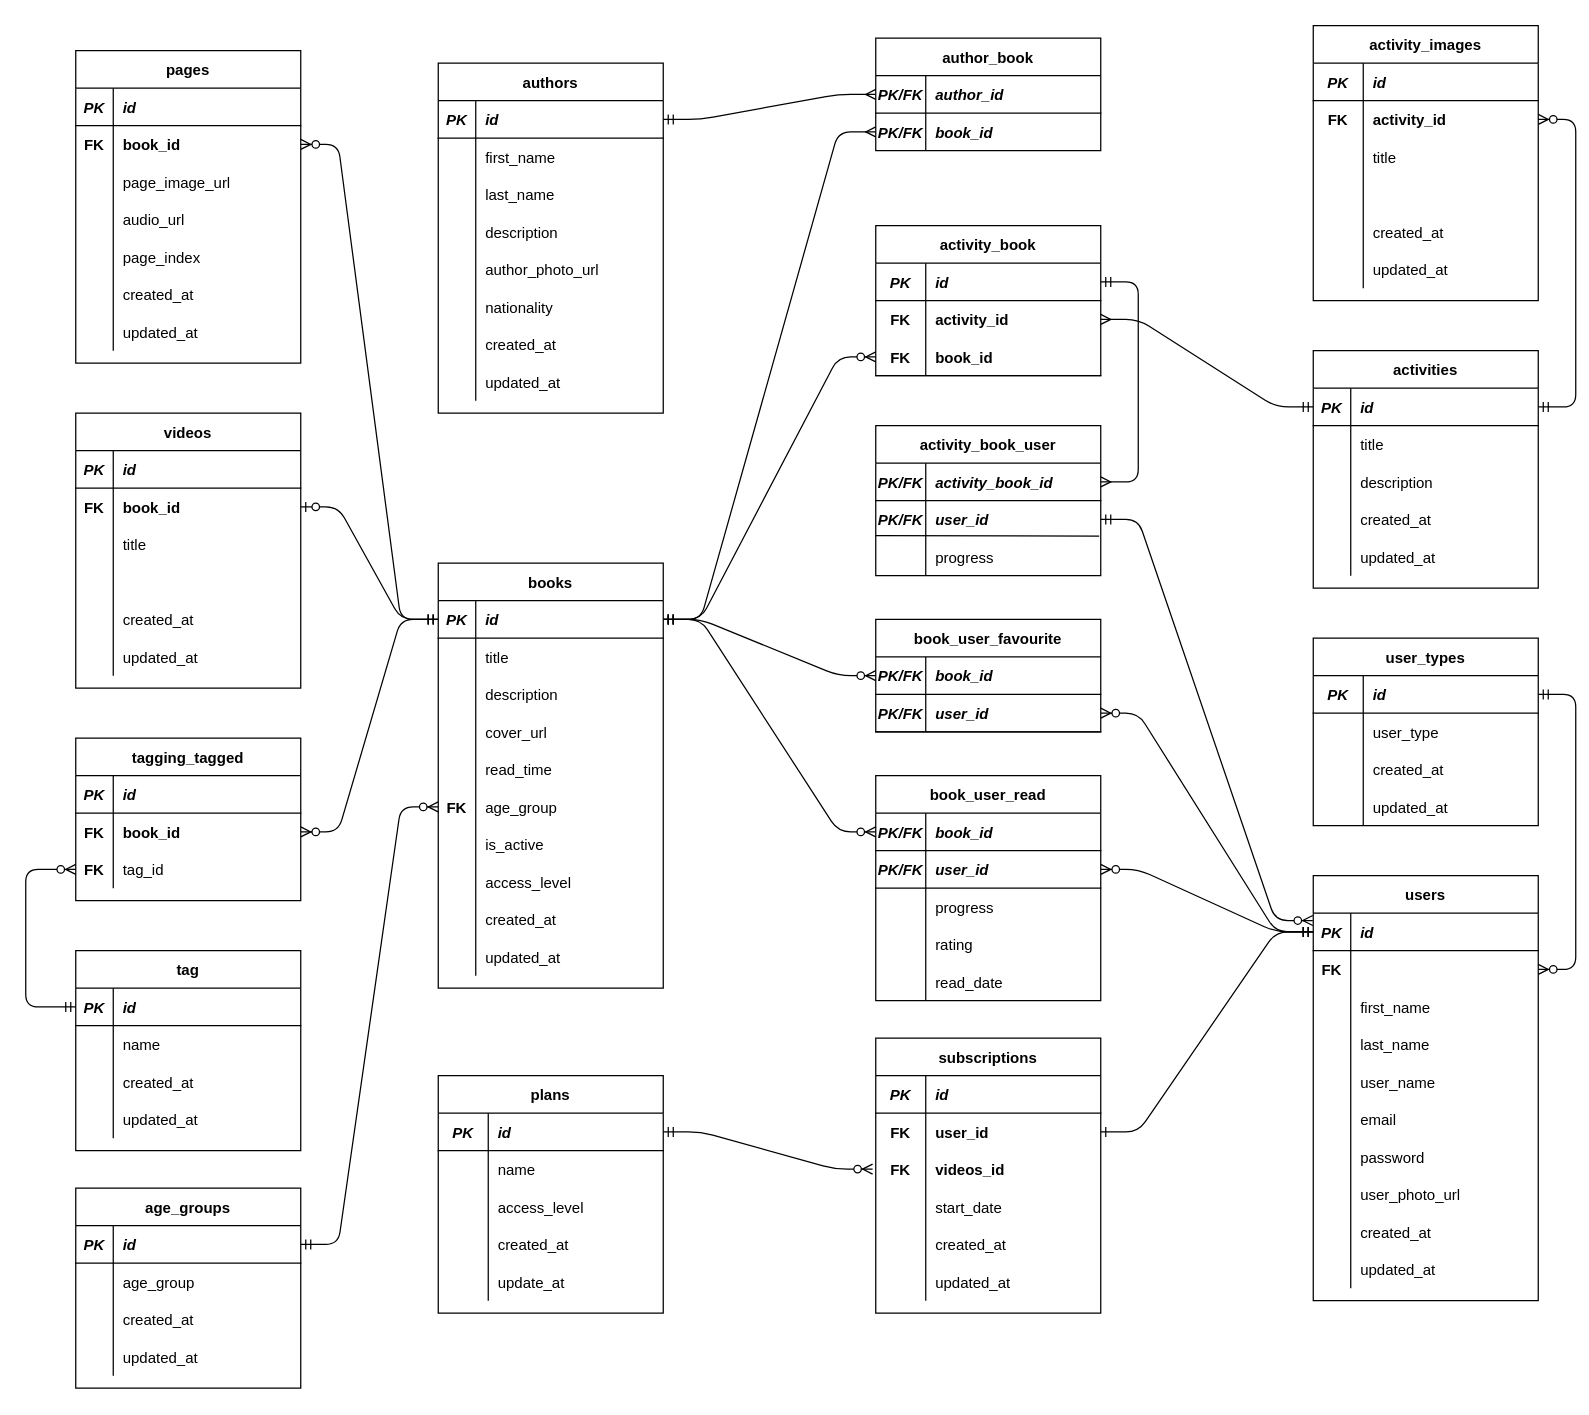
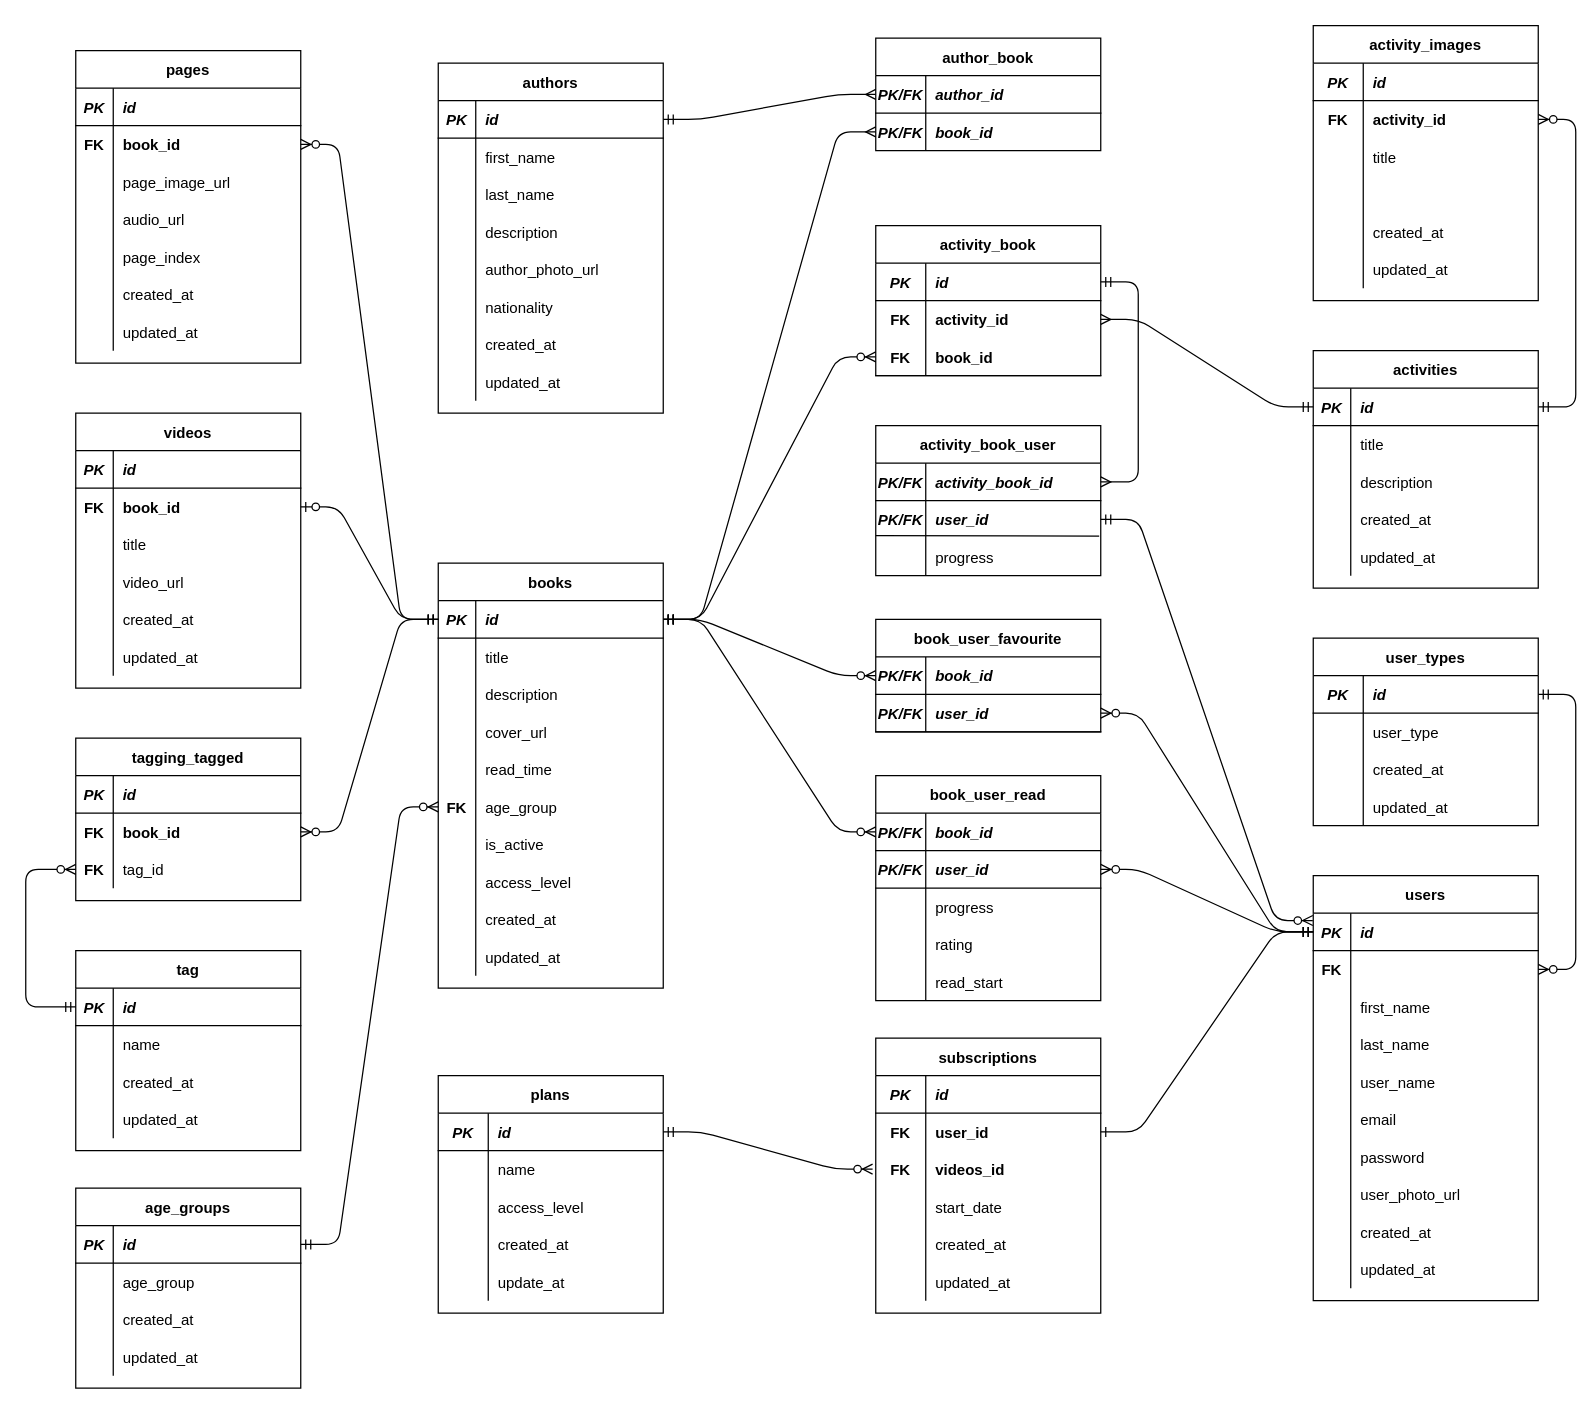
+ <mxCell id="129" value="video_url" style="shape=partialRectangle;connectable=0;fillColor=none;top=0;left=0;bottom=0;right=0;align=left;spacingLeft=6;overflow=hidden;fontStyle=0" parent="127" vertex="1"><mxGeometry x="30" width="150" height="30" as="geometry"><mxRectangle width="150" height="30" as="alternateBounds" /></mxGeometry></mxCell>
- <mxCell id="177" value="read_date" style="shape=partialRectangle;connectable=0;fillColor=none;top=0;left=0;bottom=0;right=0;align=left;spacingLeft=6;overflow=hidden;fontStyle=0" vertex="1" parent="175"><mxGeometry x="40" width="140" height="30" as="geometry"><mxRectangle width="140" height="30" as="alternateBounds" /></mxGeometry></mxCell>
+ <mxCell id="177" value="read_start" style="shape=partialRectangle;connectable=0;fillColor=none;top=0;left=0;bottom=0;right=0;align=left;spacingLeft=6;overflow=hidden;fontStyle=0" vertex="1" parent="175"><mxGeometry x="40" width="140" height="30" as="geometry"><mxRectangle width="140" height="30" as="alternateBounds" /></mxGeometry></mxCell>
